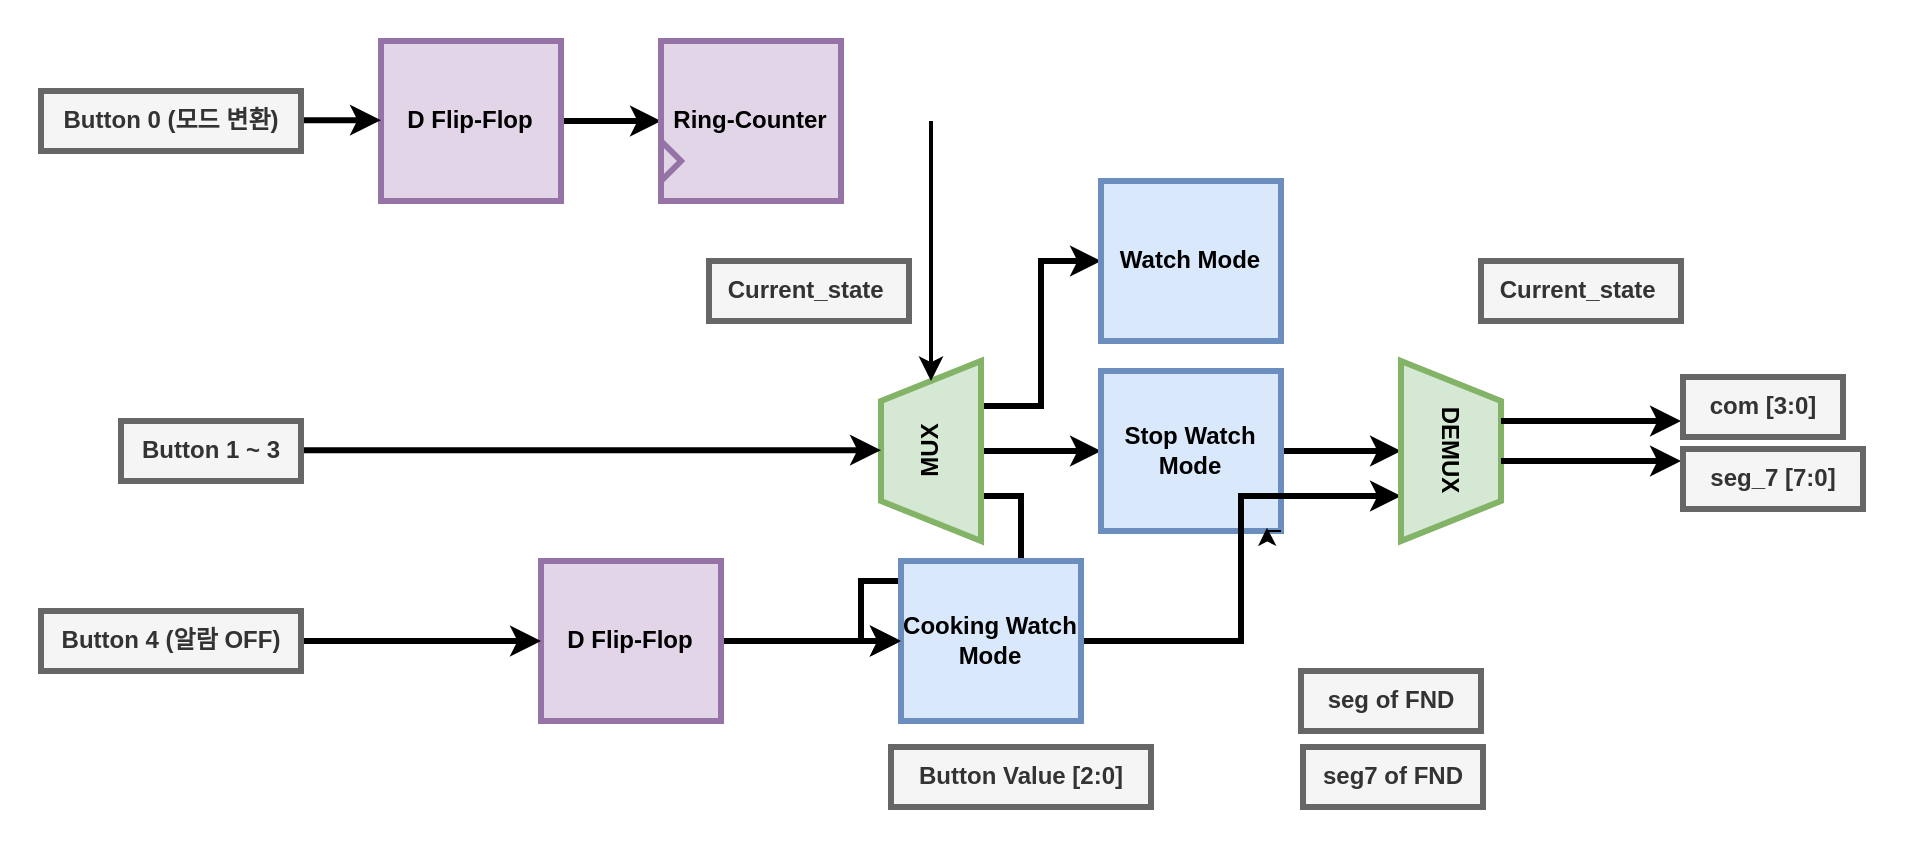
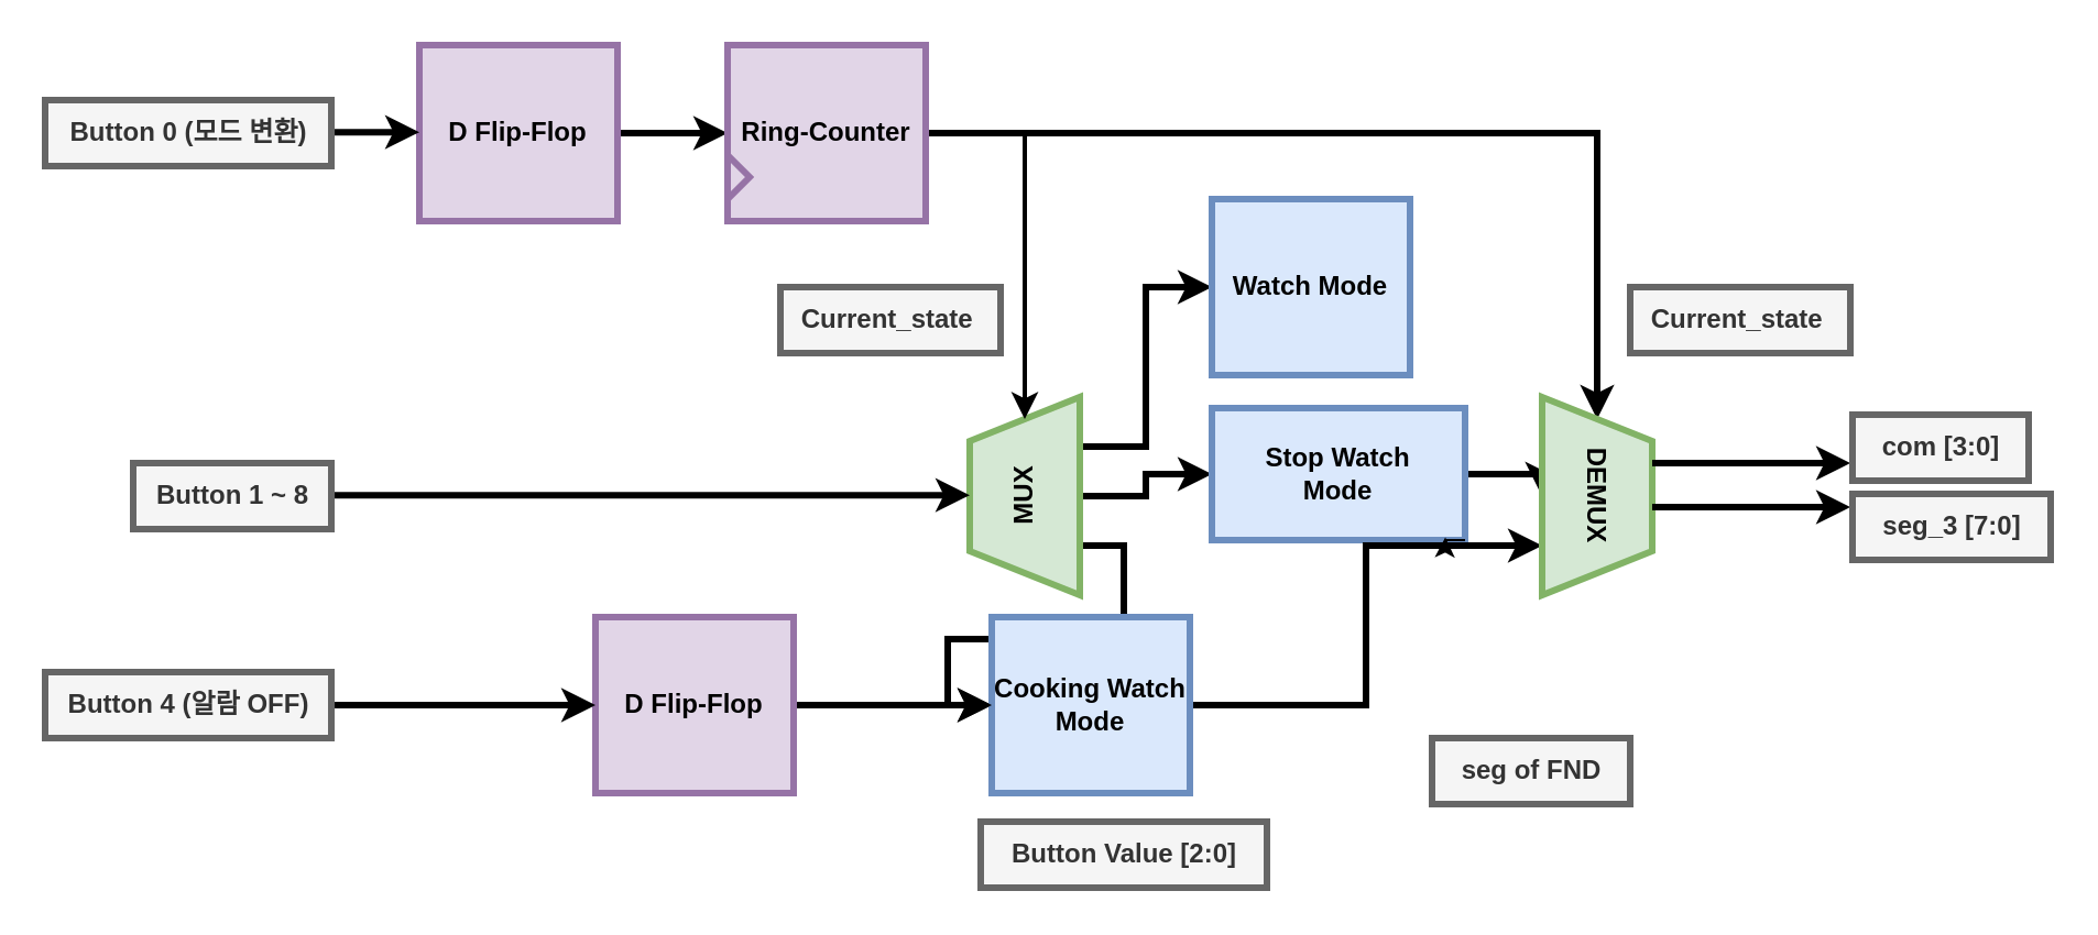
+ <mxCell id="4" style="edgeStyle=orthogonalEdgeStyle;rounded=0;orthogonalLoop=1;jettySize=auto;html=1;entryX=0;entryY=0.5;entryDx=0;entryDy=0;strokeWidth=3;" parent="1" source="5" target="17" edge="1"><mxGeometry relative="1" as="geometry" /></mxCell>
- <mxCell id="25" value="&lt;b&gt;Button 1 ~ 3&lt;/b&gt;" style="text;html=1;align=center;verticalAlign=middle;resizable=0;points=[];autosize=1;strokeColor=#666666;fillColor=#f5f5f5;fontColor=#333333;strokeWidth=3;" parent="1" vertex="1"><mxGeometry x="60" y="210" width="90" height="30" as="geometry" /></mxCell>
+ <mxCell id="25" value="&lt;b&gt;Button 1 ~ 8&lt;/b&gt;" style="text;html=1;align=center;verticalAlign=middle;resizable=0;points=[];autosize=1;strokeColor=#666666;fillColor=#f5f5f5;fontColor=#333333;strokeWidth=3;" parent="1" vertex="1"><mxGeometry x="60" y="210" width="90" height="30" as="geometry" /></mxCell>
- <mxCell id="13" value="&lt;b&gt;Stop Watch&lt;/b&gt;&lt;div&gt;&lt;b&gt;Mode&lt;/b&gt;&lt;/div&gt;" style="rounded=0;whiteSpace=wrap;html=1;fillColor=#dae8fc;strokeColor=#6c8ebf;strokeWidth=3;" parent="1" vertex="1"><mxGeometry x="550" y="185" width="90" height="80" as="geometry" /></mxCell>
+ <mxCell id="13" value="&lt;b&gt;Stop Watch&lt;/b&gt;&lt;div&gt;&lt;b&gt;Mode&lt;/b&gt;&lt;/div&gt;" style="rounded=0;whiteSpace=wrap;html=1;fillColor=#dae8fc;strokeColor=#6c8ebf;strokeWidth=3;" parent="1" vertex="1"><mxGeometry x="550" y="185" width="115" height="60" as="geometry" /></mxCell>
- <mxCell id="35" value="&lt;b&gt;seg_7 [7:0]&lt;/b&gt;" style="text;html=1;align=center;verticalAlign=middle;resizable=0;points=[];autosize=1;strokeColor=#666666;fillColor=#f5f5f5;fontColor=#333333;strokeWidth=3;" parent="1" vertex="1"><mxGeometry x="841" y="224" width="90" height="30" as="geometry" /></mxCell>
+ <mxCell id="35" value="&lt;b&gt;seg_3 [7:0]&lt;/b&gt;" style="text;html=1;align=center;verticalAlign=middle;resizable=0;points=[];autosize=1;strokeColor=#666666;fillColor=#f5f5f5;fontColor=#333333;strokeWidth=3;" parent="1" vertex="1"><mxGeometry x="841" y="224" width="90" height="30" as="geometry" /></mxCell>
- <mxCell id="30" value="&lt;b&gt;seg7 of FND&lt;/b&gt;" style="text;html=1;align=center;verticalAlign=middle;resizable=0;points=[];autosize=1;strokeColor=#666666;fillColor=#f5f5f5;fontColor=#333333;strokeWidth=3;" parent="1" vertex="1"><mxGeometry x="651" y="373" width="90" height="30" as="geometry" /></mxCell>
